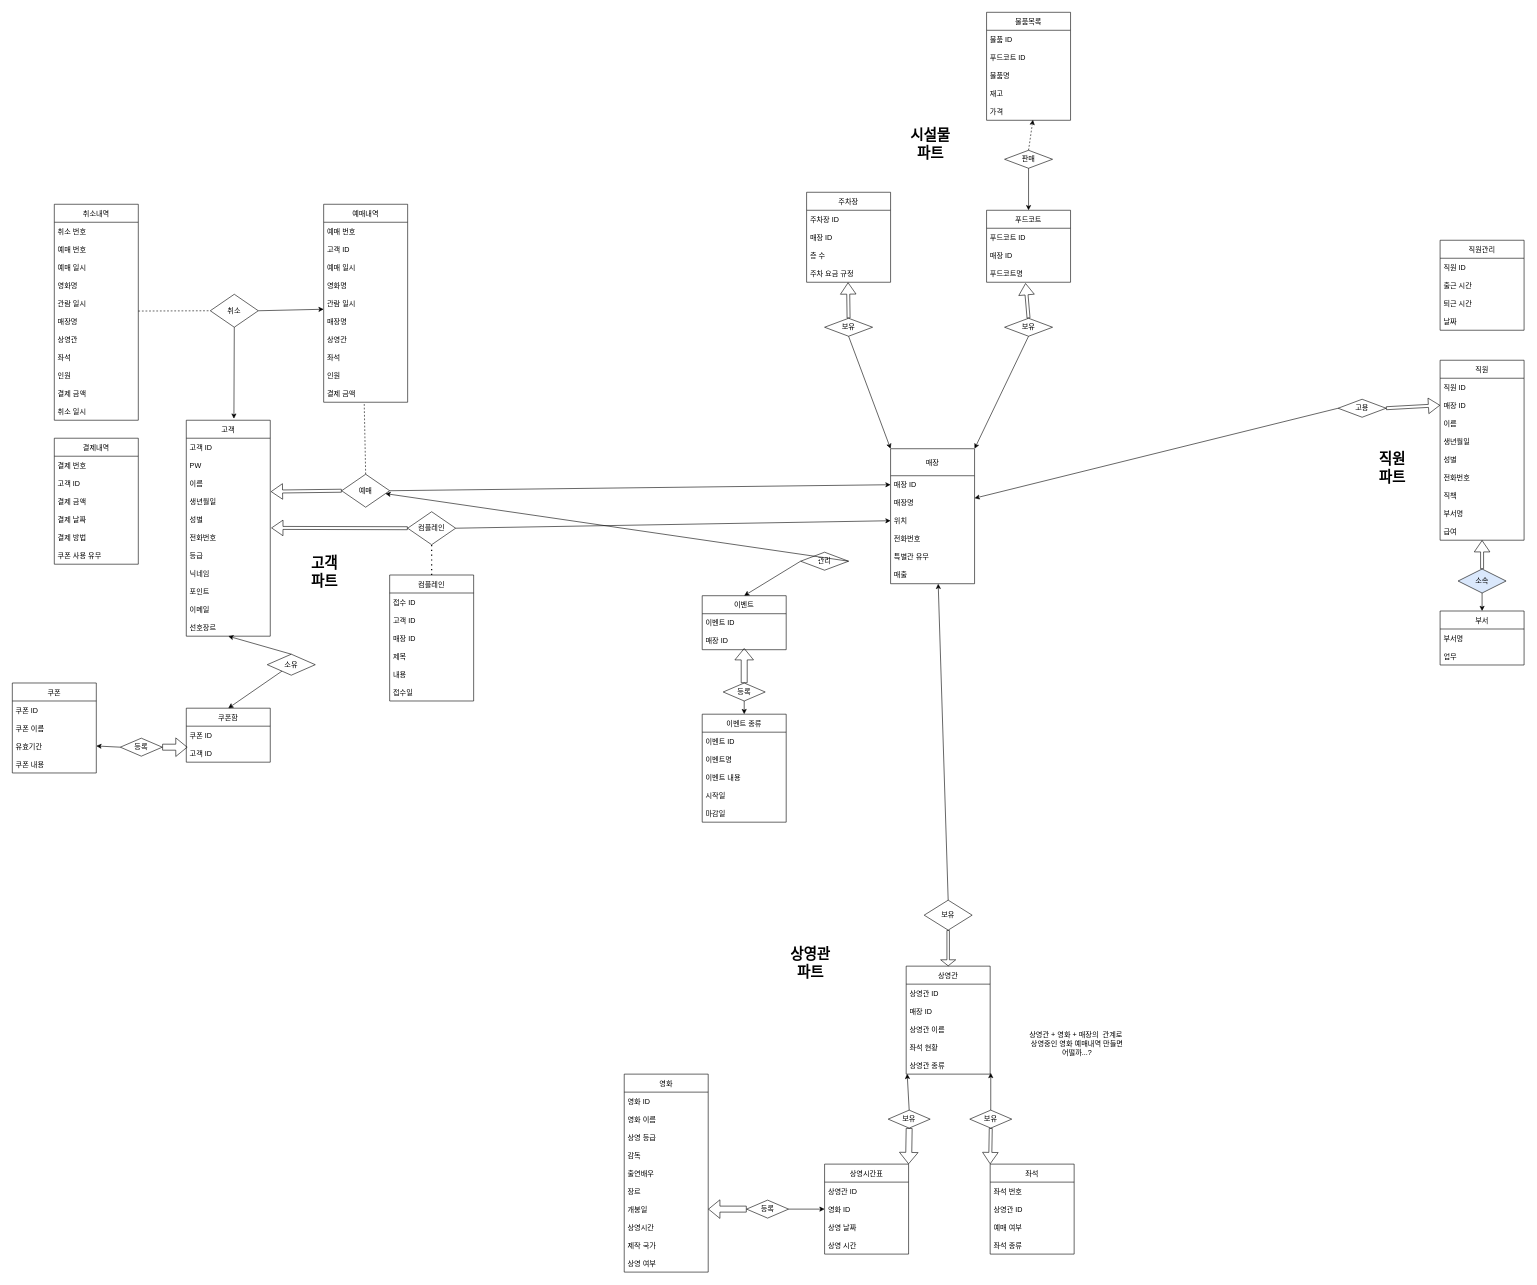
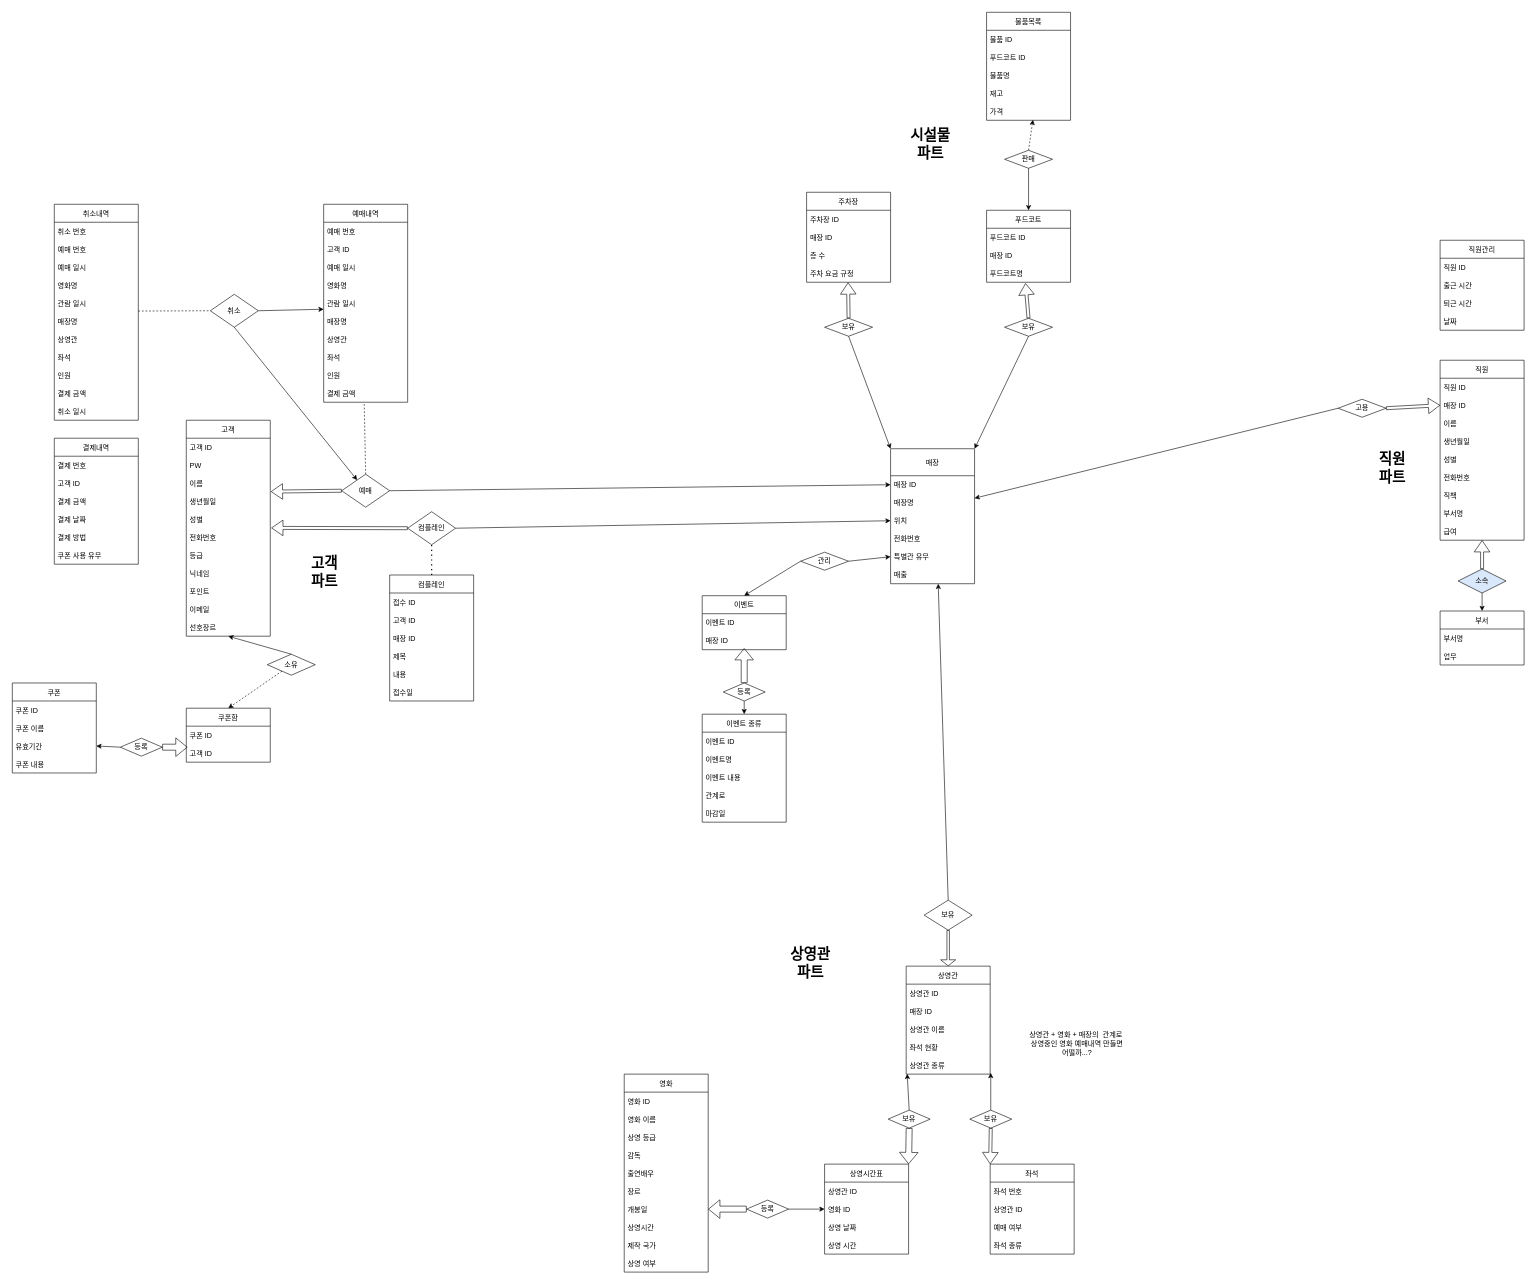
- <mxCell id="114" value="" style="endArrow=classic;html=1;rounded=0;entryX=0.567;entryY=-0.007;entryDx=0;entryDy=0;entryPerimeter=0;exitX=0.5;exitY=1;exitDx=0;exitDy=0;" parent="1" source="26" target="71" edge="1"><mxGeometry width="50" height="50" relative="1" as="geometry"><mxPoint x="390" y="590" as="sourcePoint" /><mxPoint x="390" y="690" as="targetPoint" /></mxGeometry></mxCell>
+ <mxCell id="114" value="" style="endArrow=classic;html=1;rounded=0;exitX=0.5;exitY=1;exitDx=0;exitDy=0;" parent="1" source="26" target="25" edge="1"><mxGeometry width="50" height="50" relative="1" as="geometry"><mxPoint x="390" y="590" as="sourcePoint" /><mxPoint x="390" y="690" as="targetPoint" /></mxGeometry></mxCell>
- <mxCell id="161" value="" style="endArrow=classic;html=1;rounded=0;exitX=1;exitY=0.5;exitDx=0;exitDy=0;" parent="1" source="115" target="25" edge="1"><mxGeometry width="50" height="50" relative="1" as="geometry"><mxPoint x="1344" y="952.5" as="sourcePoint" /><mxPoint x="1474" y="890" as="targetPoint" /></mxGeometry></mxCell>
+ <mxCell id="161" value="" style="endArrow=classic;html=1;rounded=0;exitX=1;exitY=0.5;exitDx=0;exitDy=0;entryX=0;entryY=0.5;entryDx=0;entryDy=0;" parent="1" source="115" target="43" edge="1"><mxGeometry width="50" height="50" relative="1" as="geometry"><mxPoint x="1344" y="952.5" as="sourcePoint" /><mxPoint x="1474" y="890" as="targetPoint" /></mxGeometry></mxCell>
- <mxCell id="119" value="" style="endArrow=classic;html=1;rounded=0;entryX=0.5;entryY=0;entryDx=0;entryDy=0;" parent="1" source="117" target="87" edge="1"><mxGeometry width="50" height="50" relative="1" as="geometry"><mxPoint x="160" y="890" as="sourcePoint" /><mxPoint x="70" y="818" as="targetPoint" /></mxGeometry></mxCell>
+ <mxCell id="119" value="" style="endArrow=classic;html=1;rounded=0;entryX=0.5;entryY=0;entryDx=0;entryDy=0;dashed=1;" parent="1" source="117" target="87" edge="1"><mxGeometry width="50" height="50" relative="1" as="geometry"><mxPoint x="160" y="890" as="sourcePoint" /><mxPoint x="70" y="818" as="targetPoint" /></mxGeometry></mxCell>
- <mxCell id="158" value="시작일" style="text;strokeColor=none;fillColor=none;align=left;verticalAlign=middle;spacingLeft=4;spacingRight=4;overflow=hidden;points=[[0,0.5],[1,0.5]];portConstraint=eastwest;rotatable=0;" parent="154" vertex="1"><mxGeometry y="120" width="140" height="30" as="geometry" /></mxCell>
+ <mxCell id="158" value="관계로" style="text;strokeColor=none;fillColor=none;align=left;verticalAlign=middle;spacingLeft=4;spacingRight=4;overflow=hidden;points=[[0,0.5],[1,0.5]];portConstraint=eastwest;rotatable=0;" parent="154" vertex="1"><mxGeometry y="120" width="140" height="30" as="geometry" /></mxCell>
